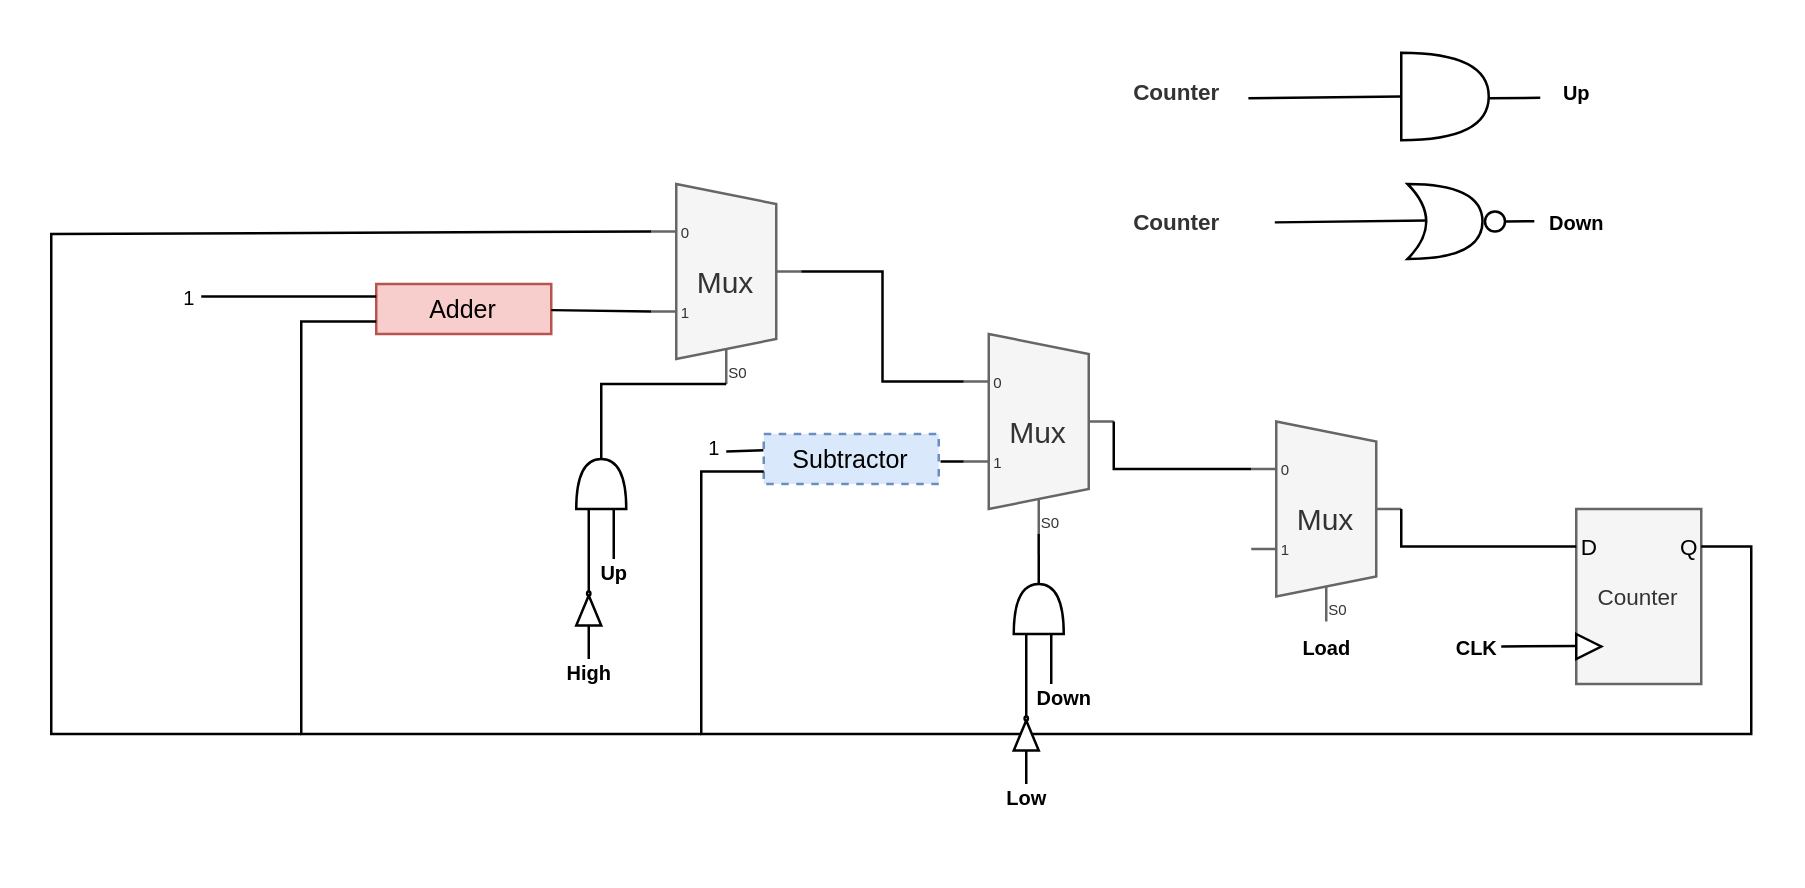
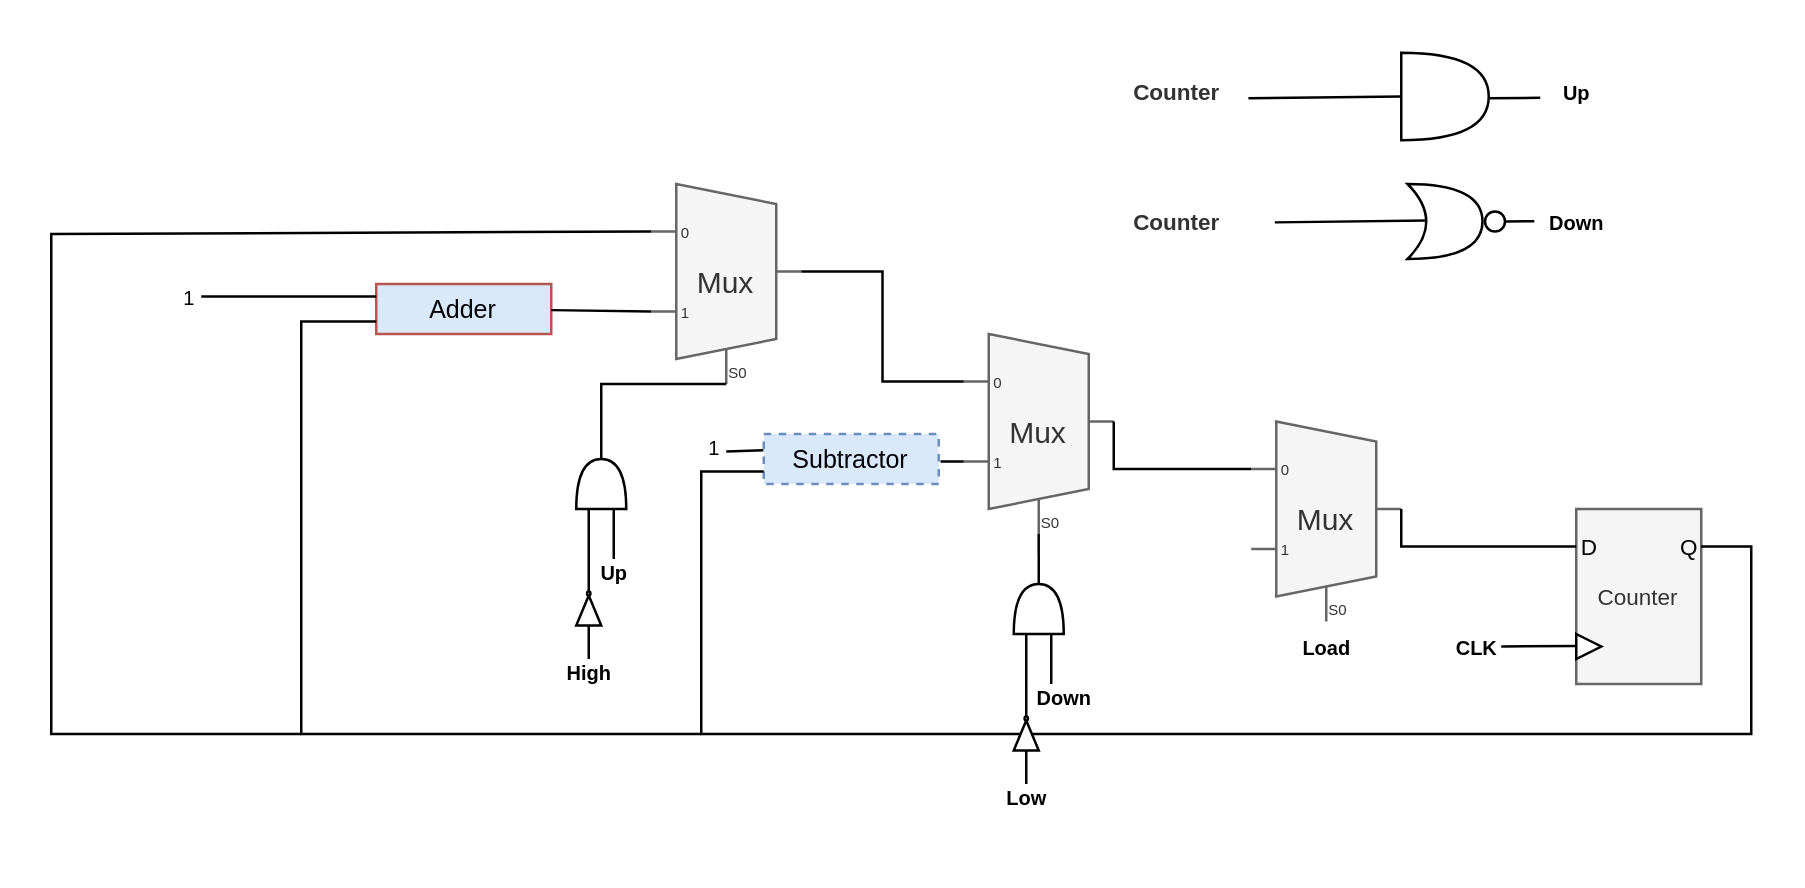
- <mxCell id="22" value="&lt;font style=&quot;font-size: 10px;&quot;&gt;Adder&lt;/font&gt;" style="rounded=0;whiteSpace=wrap;html=1;fillColor=#f8cecc;strokeColor=#b85450;" vertex="1" parent="1"><mxGeometry x="150" y="113" width="70" height="20" as="geometry" /></mxCell>
+ <mxCell id="22" value="&lt;font style=&quot;font-size: 10px;&quot;&gt;Adder&lt;/font&gt;" style="rounded=0;whiteSpace=wrap;html=1;fillColor=#dae8fc;strokeColor=#b85450;" vertex="1" parent="1"><mxGeometry x="150" y="113" width="70" height="20" as="geometry" /></mxCell>
